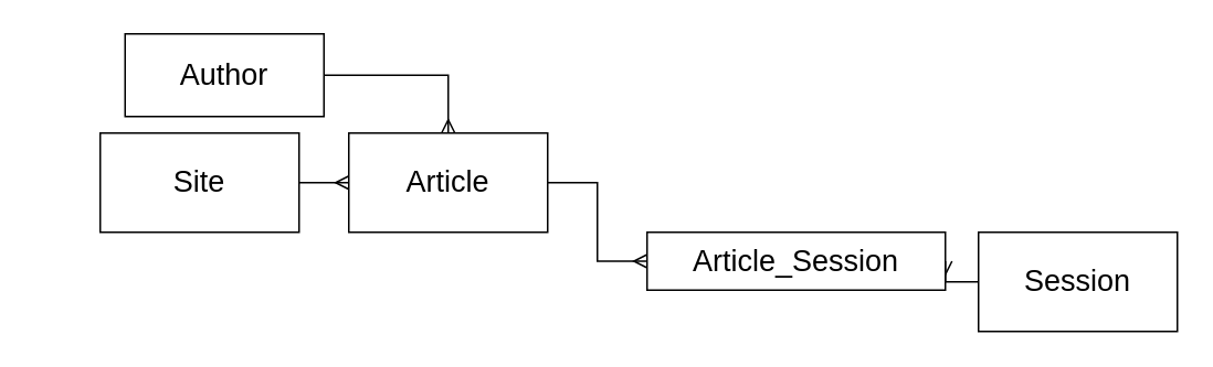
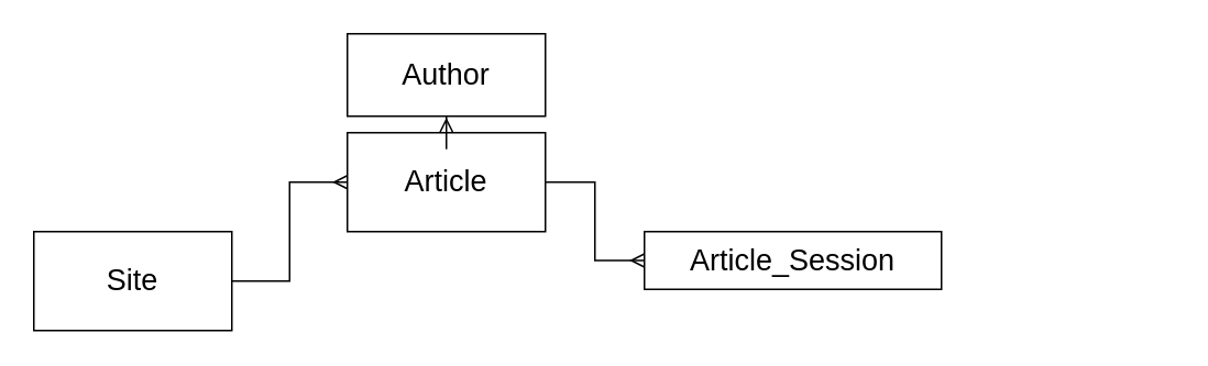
- <mxCell id="7" value="Author" style="rounded=0;whiteSpace=wrap;html=1;fontSize=18;" vertex="1" parent="1"><mxGeometry x="75" y="20" width="120" height="50" as="geometry" /></mxCell>
+ <mxCell id="7" value="Author" style="rounded=0;whiteSpace=wrap;html=1;fontSize=18;" vertex="1" parent="1"><mxGeometry x="210" y="20" width="120" height="50" as="geometry" /></mxCell>
- <mxCell id="3" value="&lt;font style=&quot;font-size: 18px;&quot;&gt;Site&lt;/font&gt;" style="rounded=0;whiteSpace=wrap;html=1;" vertex="1" parent="1"><mxGeometry x="60" y="80" width="120" height="60" as="geometry" /></mxCell>
+ <mxCell id="3" value="&lt;font style=&quot;font-size: 18px;&quot;&gt;Site&lt;/font&gt;" style="rounded=0;whiteSpace=wrap;html=1;" vertex="1" parent="1"><mxGeometry x="20" y="140" width="120" height="60" as="geometry" /></mxCell>
- <mxCell id="8" style="edgeStyle=orthogonalEdgeStyle;rounded=0;orthogonalLoop=1;jettySize=auto;html=1;entryX=1;entryY=0.5;entryDx=0;entryDy=0;fontSize=18;endArrow=ERmany;endFill=0;" edge="1" parent="1" source="9" target="10"><mxGeometry relative="1" as="geometry" /></mxCell>
- <mxCell id="9" value="Session" style="rounded=0;whiteSpace=wrap;html=1;fontSize=18;" vertex="1" parent="1"><mxGeometry x="590" y="140" width="120" height="60" as="geometry" /></mxCell>
